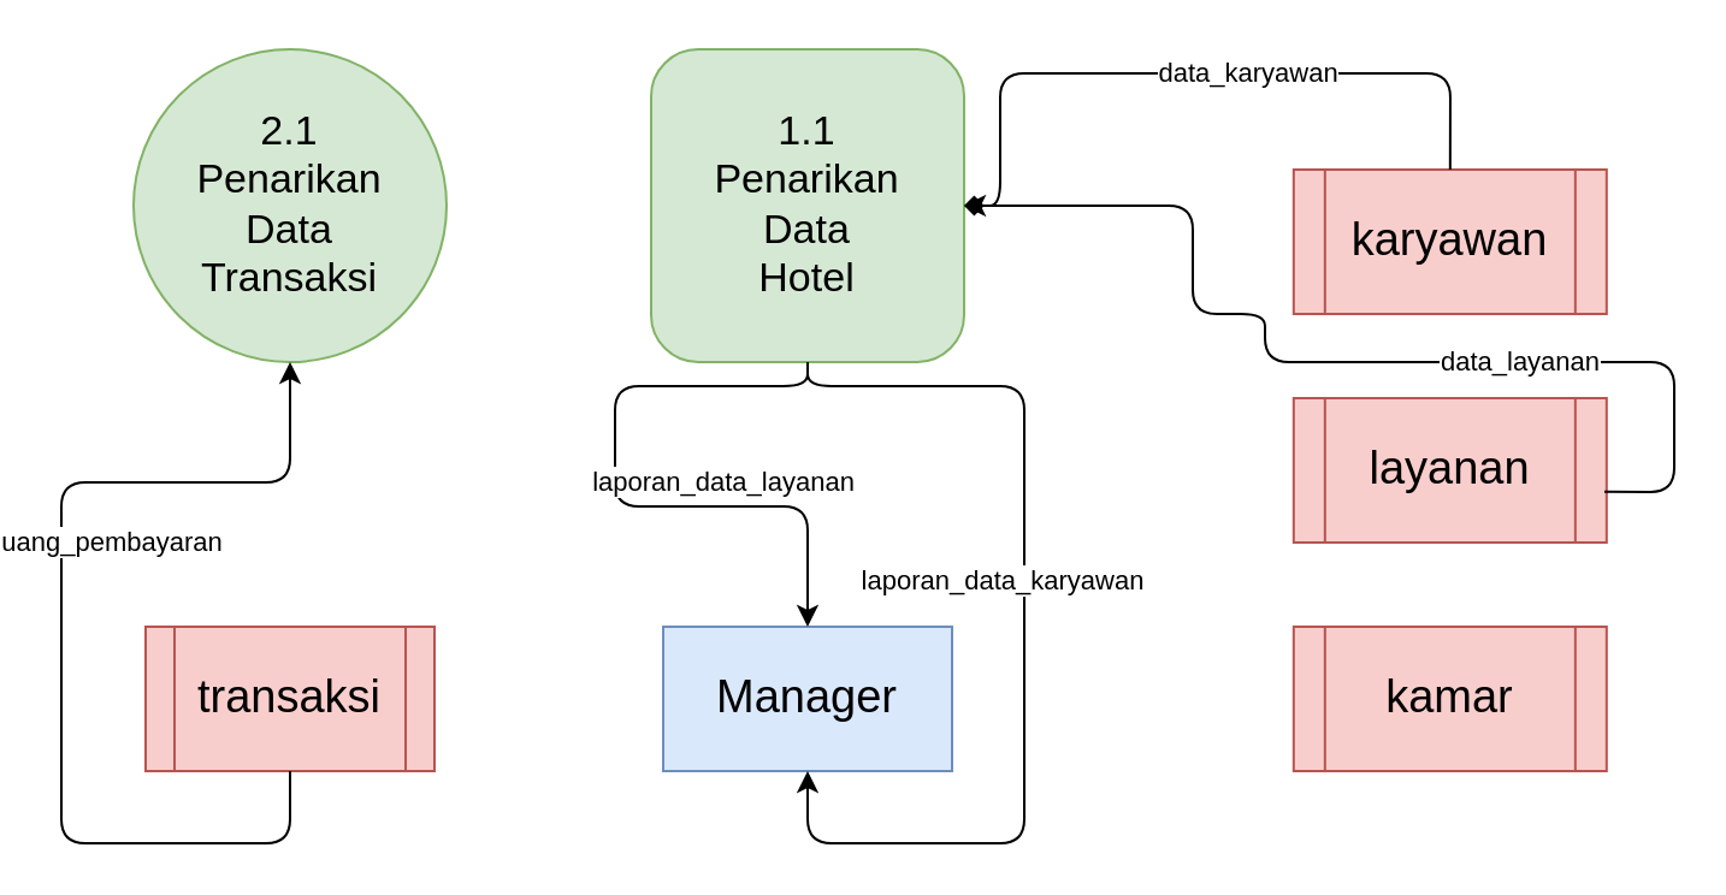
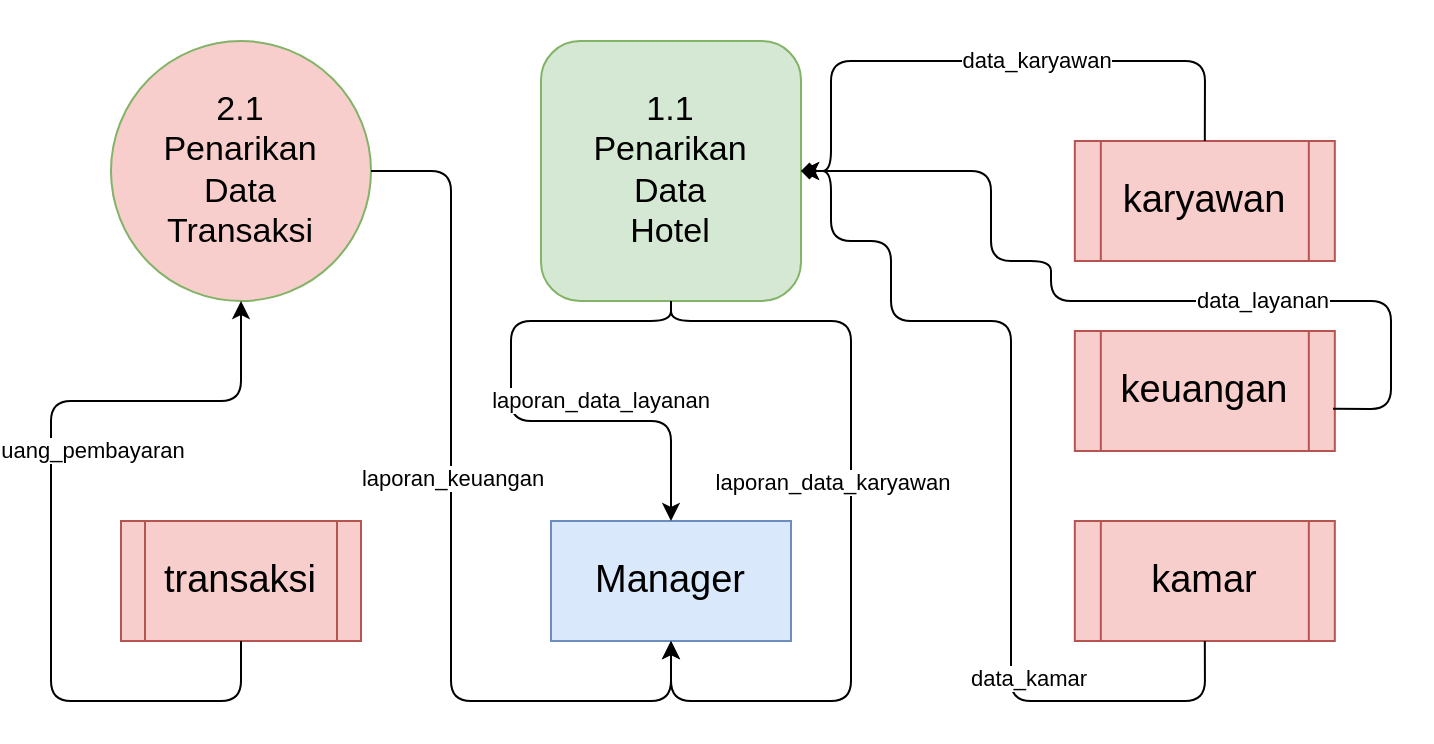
- <mxCell id="3" value="&lt;font style=&quot;font-size: 17px&quot;&gt;2.1&lt;br&gt;Penarikan&lt;br&gt;Data&lt;br&gt;Transaksi&lt;br&gt;&lt;/font&gt;" style="ellipse;whiteSpace=wrap;html=1;aspect=fixed;fillColor=#d5e8d4;strokeColor=#82b366;" vertex="1" parent="1"><mxGeometry x="50" y="20" width="130" height="130" as="geometry" /></mxCell>
+ <mxCell id="3" value="&lt;font style=&quot;font-size: 17px&quot;&gt;2.1&lt;br&gt;Penarikan&lt;br&gt;Data&lt;br&gt;Transaksi&lt;br&gt;&lt;/font&gt;" style="ellipse;whiteSpace=wrap;html=1;aspect=fixed;fillColor=#f8cecc;strokeColor=#82b366;" vertex="1" parent="1"><mxGeometry x="50" y="20" width="130" height="130" as="geometry" /></mxCell>
- <mxCell id="6" value="&lt;font style=&quot;font-size: 19px&quot;&gt;layanan&lt;/font&gt;" style="shape=process;whiteSpace=wrap;html=1;backgroundOutline=1;fillColor=#f8cecc;strokeColor=#b85450;" vertex="1" parent="1"><mxGeometry x="531.91" y="165" width="130" height="60" as="geometry" /></mxCell>
+ <mxCell id="6" value="&lt;font style=&quot;font-size: 19px&quot;&gt;keuangan&lt;/font&gt;" style="shape=process;whiteSpace=wrap;html=1;backgroundOutline=1;fillColor=#f8cecc;strokeColor=#b85450;" vertex="1" parent="1"><mxGeometry x="531.91" y="165" width="130" height="60" as="geometry" /></mxCell>
+ <mxCell id="13" value="" style="endArrow=classic;html=1;exitX=0.5;exitY=1;exitDx=0;exitDy=0;entryX=1;entryY=0.5;entryDx=0;entryDy=0;" edge="1" parent="1" source="7" target="2"><mxGeometry width="50" height="50" relative="1" as="geometry"><mxPoint x="590" y="280" as="sourcePoint" /><mxPoint x="640" y="230" as="targetPoint" /><Array as="points"><mxPoint x="597" y="350" /><mxPoint x="500" y="350" /><mxPoint x="500" y="160" /><mxPoint x="440" y="160" /><mxPoint x="440" y="120" /><mxPoint x="410" y="120" /><mxPoint x="410" y="85" /></Array></mxGeometry></mxCell>
+ <mxCell id="14" value="data_kamar" style="edgeLabel;html=1;align=center;verticalAlign=middle;resizable=0;points=[];" vertex="1" connectable="0" parent="13"><mxGeometry x="-0.382" y="-1" relative="1" as="geometry"><mxPoint x="7" y="15" as="offset" /></mxGeometry></mxCell>
+ <mxCell id="21" value="" style="endArrow=classic;html=1;exitX=1;exitY=0.5;exitDx=0;exitDy=0;entryX=0.5;entryY=1;entryDx=0;entryDy=0;" edge="1" parent="1" source="3" target="8"><mxGeometry width="50" height="50" relative="1" as="geometry"><mxPoint x="390" y="200" as="sourcePoint" /><mxPoint x="440" y="150" as="targetPoint" /><Array as="points"><mxPoint x="220" y="85" /><mxPoint x="220" y="350" /><mxPoint x="330" y="350" /></Array></mxGeometry></mxCell>
+ <mxCell id="22" value="laporan_keuangan" style="edgeLabel;html=1;align=center;verticalAlign=middle;resizable=0;points=[];" vertex="1" connectable="0" parent="21"><mxGeometry x="-0.133" relative="1" as="geometry"><mxPoint as="offset" /></mxGeometry></mxCell>
